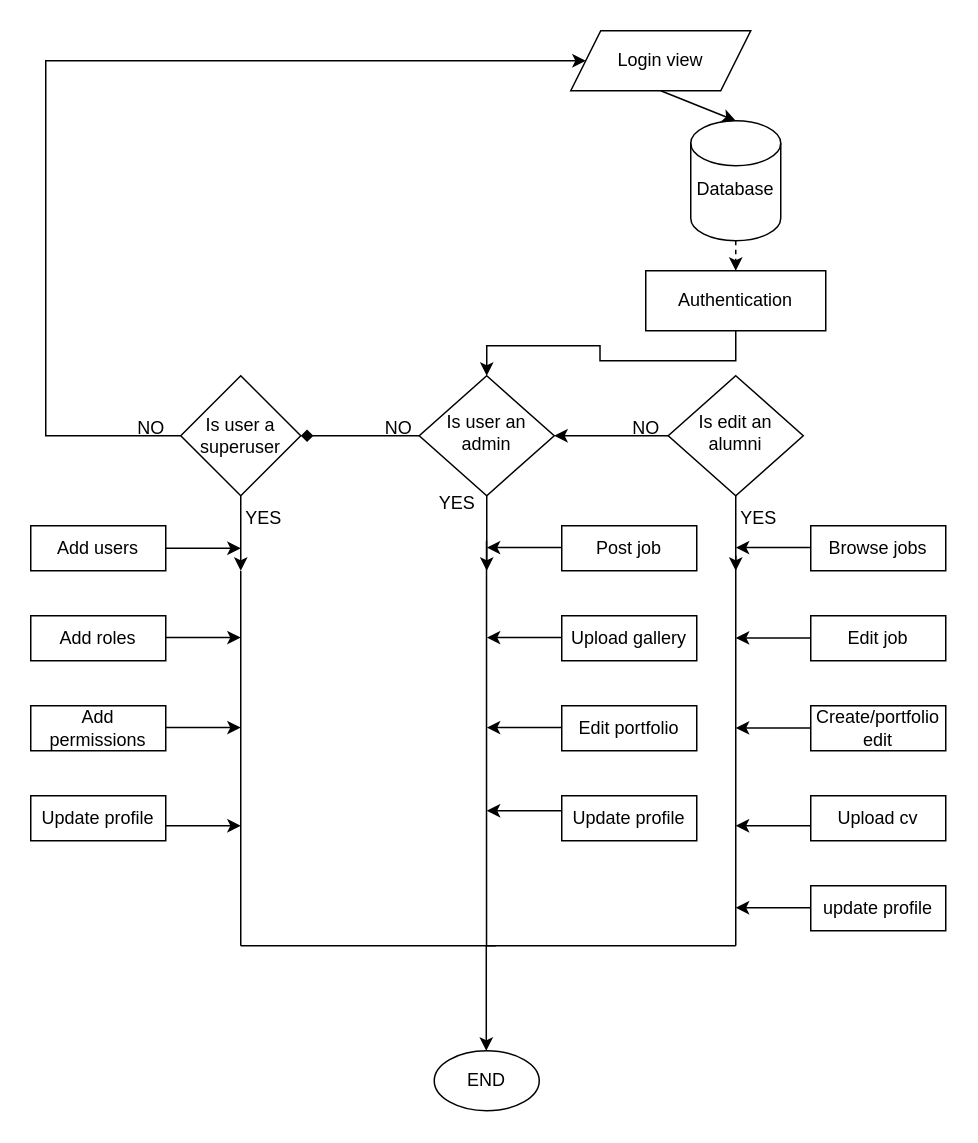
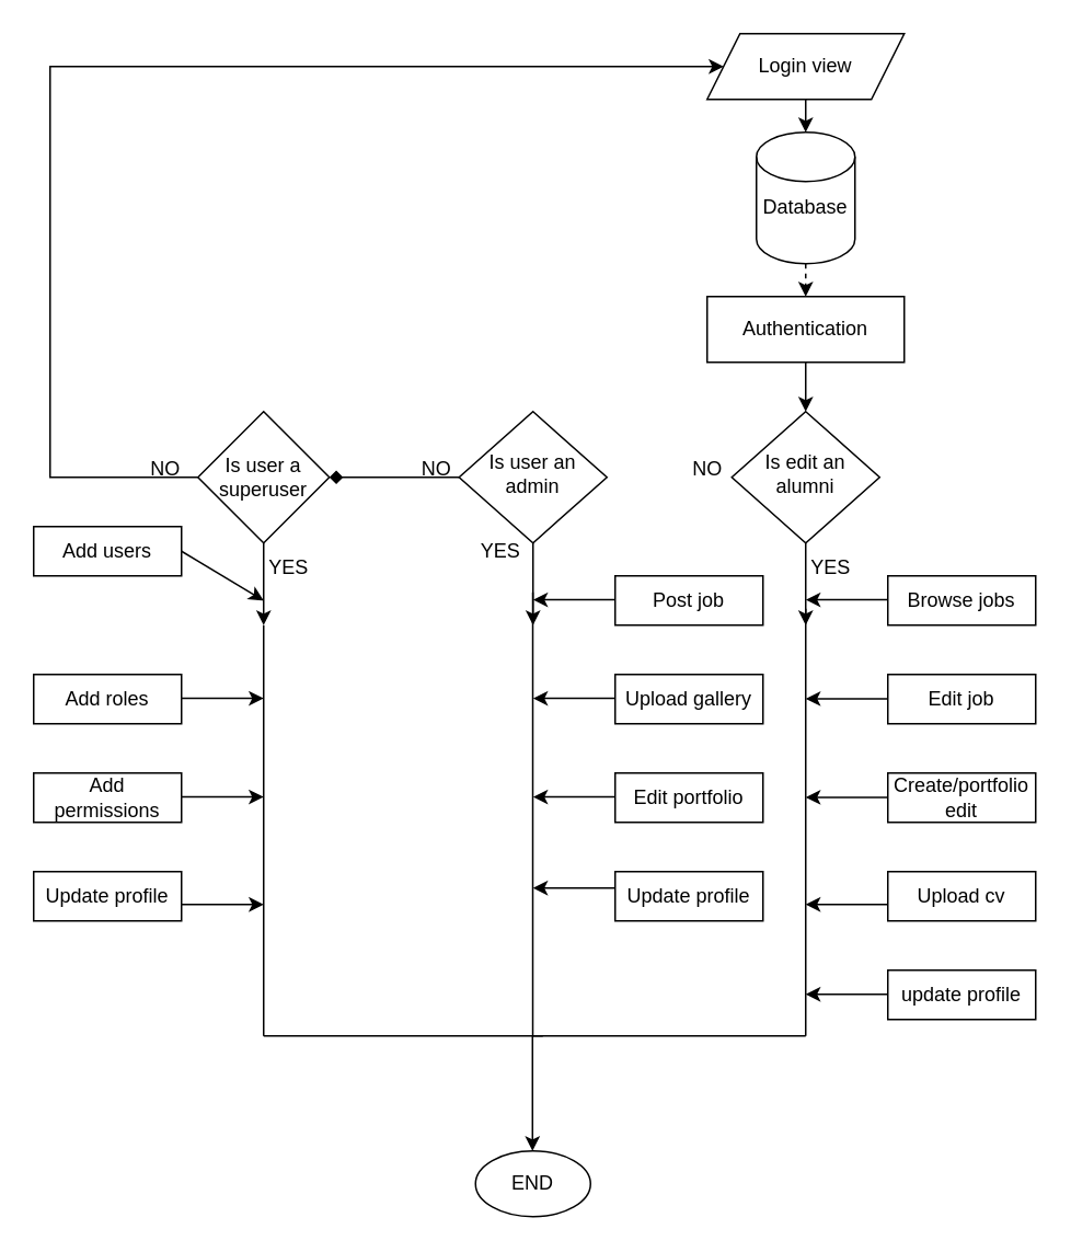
- <mxCell id="5" value="Login view" style="shape=parallelogram;perimeter=parallelogramPerimeter;whiteSpace=wrap;html=1;fixedSize=1;" vertex="1" parent="1"><mxGeometry x="380" y="20" width="120" height="40" as="geometry" /></mxCell>
+ <mxCell id="5" value="Login view" style="shape=parallelogram;perimeter=parallelogramPerimeter;whiteSpace=wrap;html=1;fixedSize=1;" vertex="1" parent="1"><mxGeometry x="430" y="20" width="120" height="40" as="geometry" /></mxCell>
- <mxCell id="7" style="edgeStyle=orthogonalEdgeStyle;rounded=0;orthogonalLoop=1;jettySize=auto;html=1;exitX=0.5;exitY=1;exitDx=0;exitDy=0;" edge="1" parent="1" source="8" target="4"><mxGeometry relative="1" as="geometry" /></mxCell>
+ <mxCell id="7" style="edgeStyle=orthogonalEdgeStyle;rounded=0;orthogonalLoop=1;jettySize=auto;html=1;exitX=0.5;exitY=1;exitDx=0;exitDy=0;entryX=0.5;entryY=0;entryDx=0;entryDy=0;" edge="1" parent="1" source="8" target="2"><mxGeometry relative="1" as="geometry" /></mxCell>
- <mxCell id="28" value="" style="endArrow=classic;html=1;rounded=0;entryX=1;entryY=0.5;entryDx=0;entryDy=0;exitX=0;exitY=0.5;exitDx=0;exitDy=0;" edge="1" parent="1" source="2" target="4"><mxGeometry width="50" height="50" relative="1" as="geometry"><mxPoint x="300" y="470" as="sourcePoint" /><mxPoint x="350" y="420" as="targetPoint" /></mxGeometry></mxCell>
- <mxCell id="24" value="Add users" style="rounded=0;whiteSpace=wrap;html=1;" vertex="1" parent="1"><mxGeometry x="20" y="350" width="90" height="30" as="geometry" /></mxCell>
+ <mxCell id="24" value="Add users" style="rounded=0;whiteSpace=wrap;html=1;" vertex="1" parent="1"><mxGeometry x="20" y="320" width="90" height="30" as="geometry" /></mxCell>
